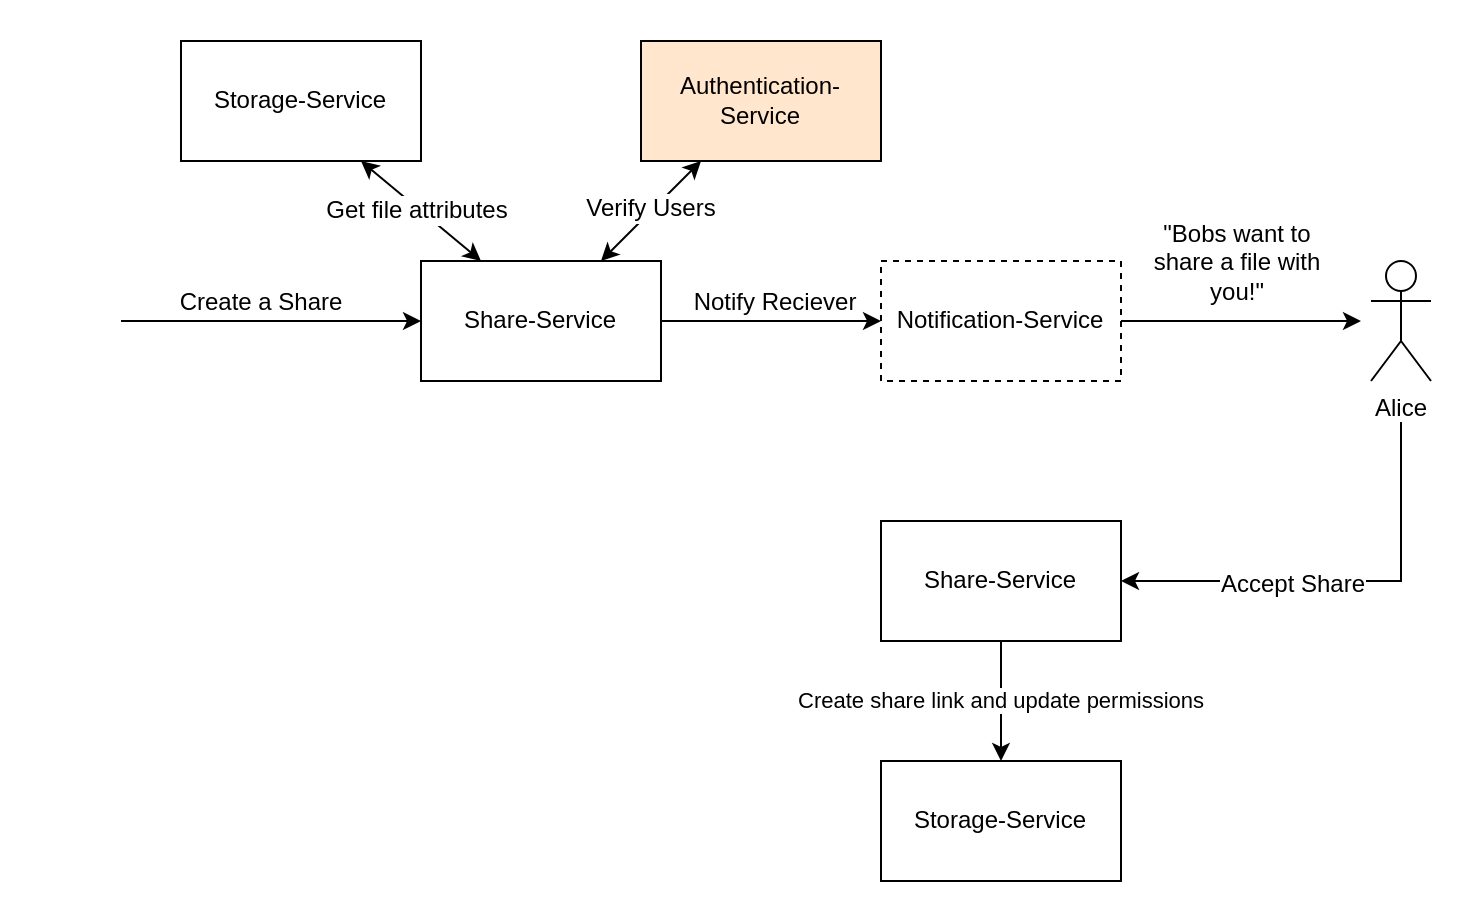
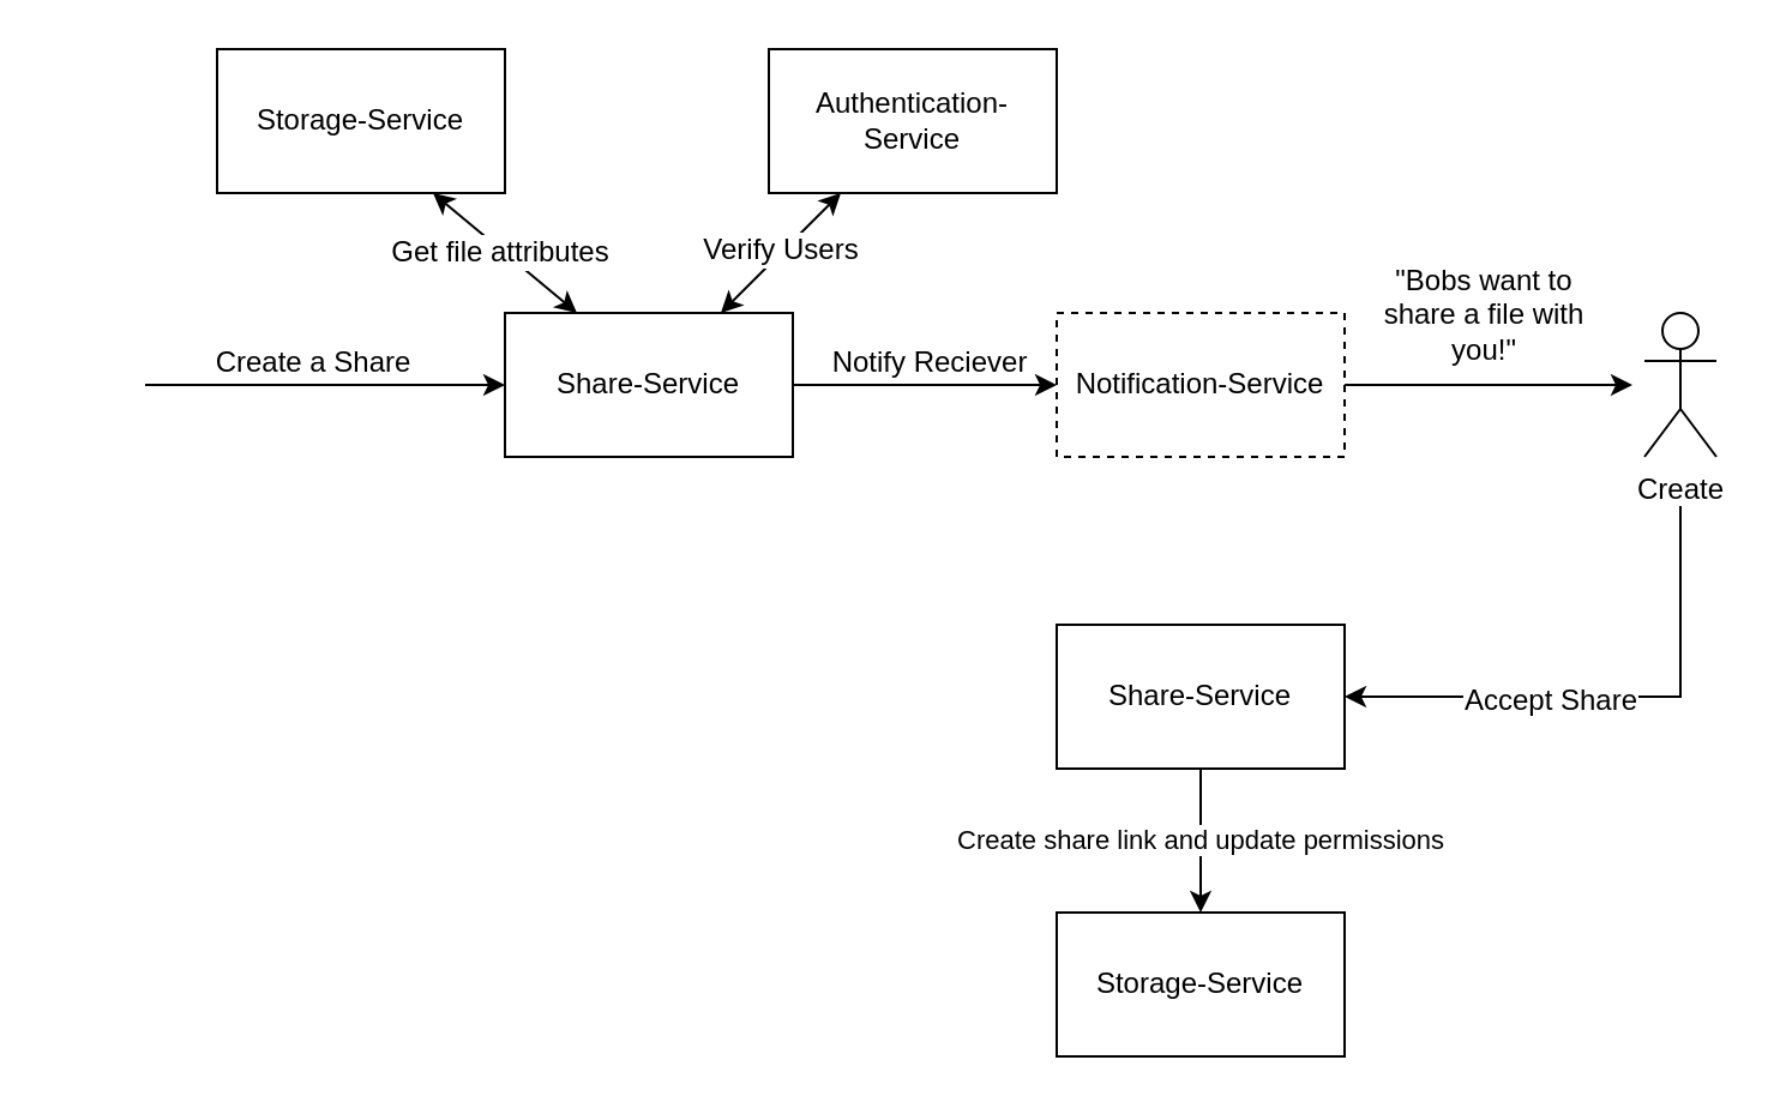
- <mxCell id="10" value="Authentication-Service" style="rounded=0;whiteSpace=wrap;html=1;fillColor=#ffe6cc;" vertex="1" parent="1"><mxGeometry x="320" y="20" width="120" height="60" as="geometry" /></mxCell>
+ <mxCell id="10" value="Authentication-Service" style="rounded=0;whiteSpace=wrap;html=1;" vertex="1" parent="1"><mxGeometry x="320" y="20" width="120" height="60" as="geometry" /></mxCell>
- <mxCell id="17" value="Alice" style="shape=umlActor;verticalLabelPosition=bottom;labelBackgroundColor=#ffffff;verticalAlign=top;html=1;outlineConnect=0;" vertex="1" parent="1"><mxGeometry x="685" y="130" width="30" height="60" as="geometry" /></mxCell>
+ <mxCell id="17" value="Create" style="shape=umlActor;verticalLabelPosition=bottom;labelBackgroundColor=#ffffff;verticalAlign=top;html=1;outlineConnect=0;" vertex="1" parent="1"><mxGeometry x="685" y="130" width="30" height="60" as="geometry" /></mxCell>
